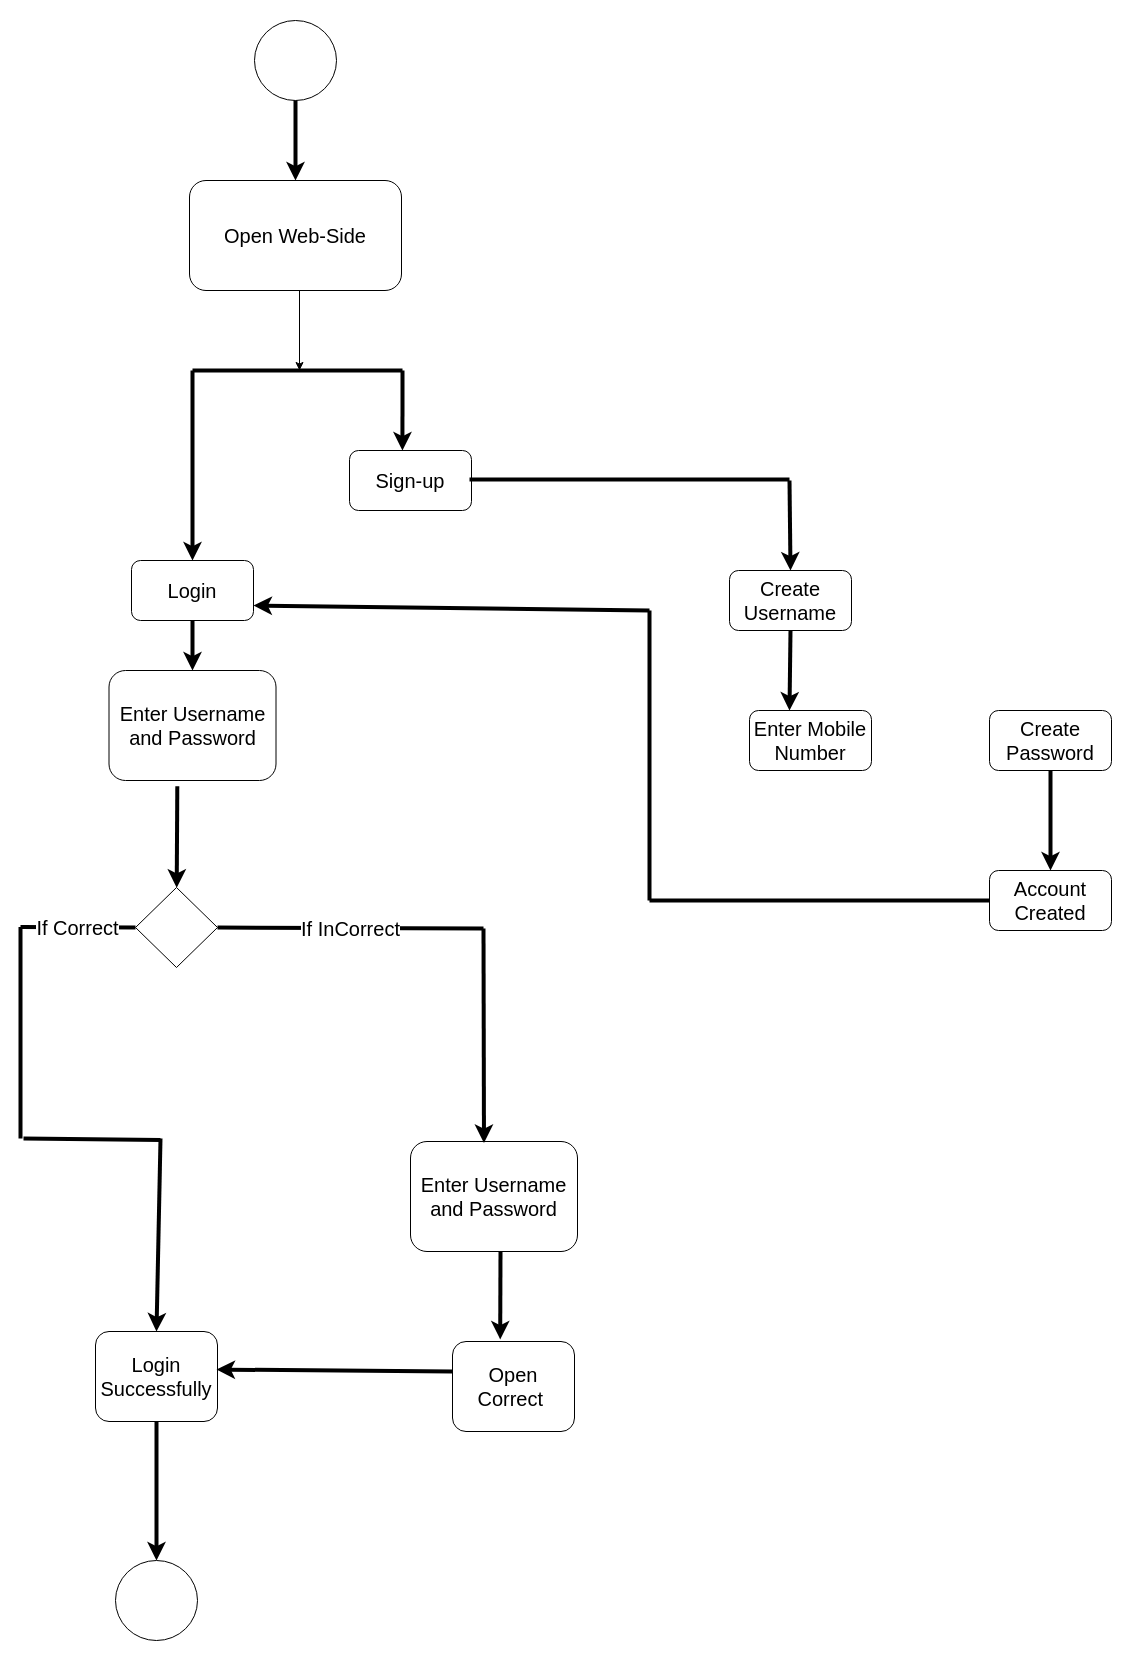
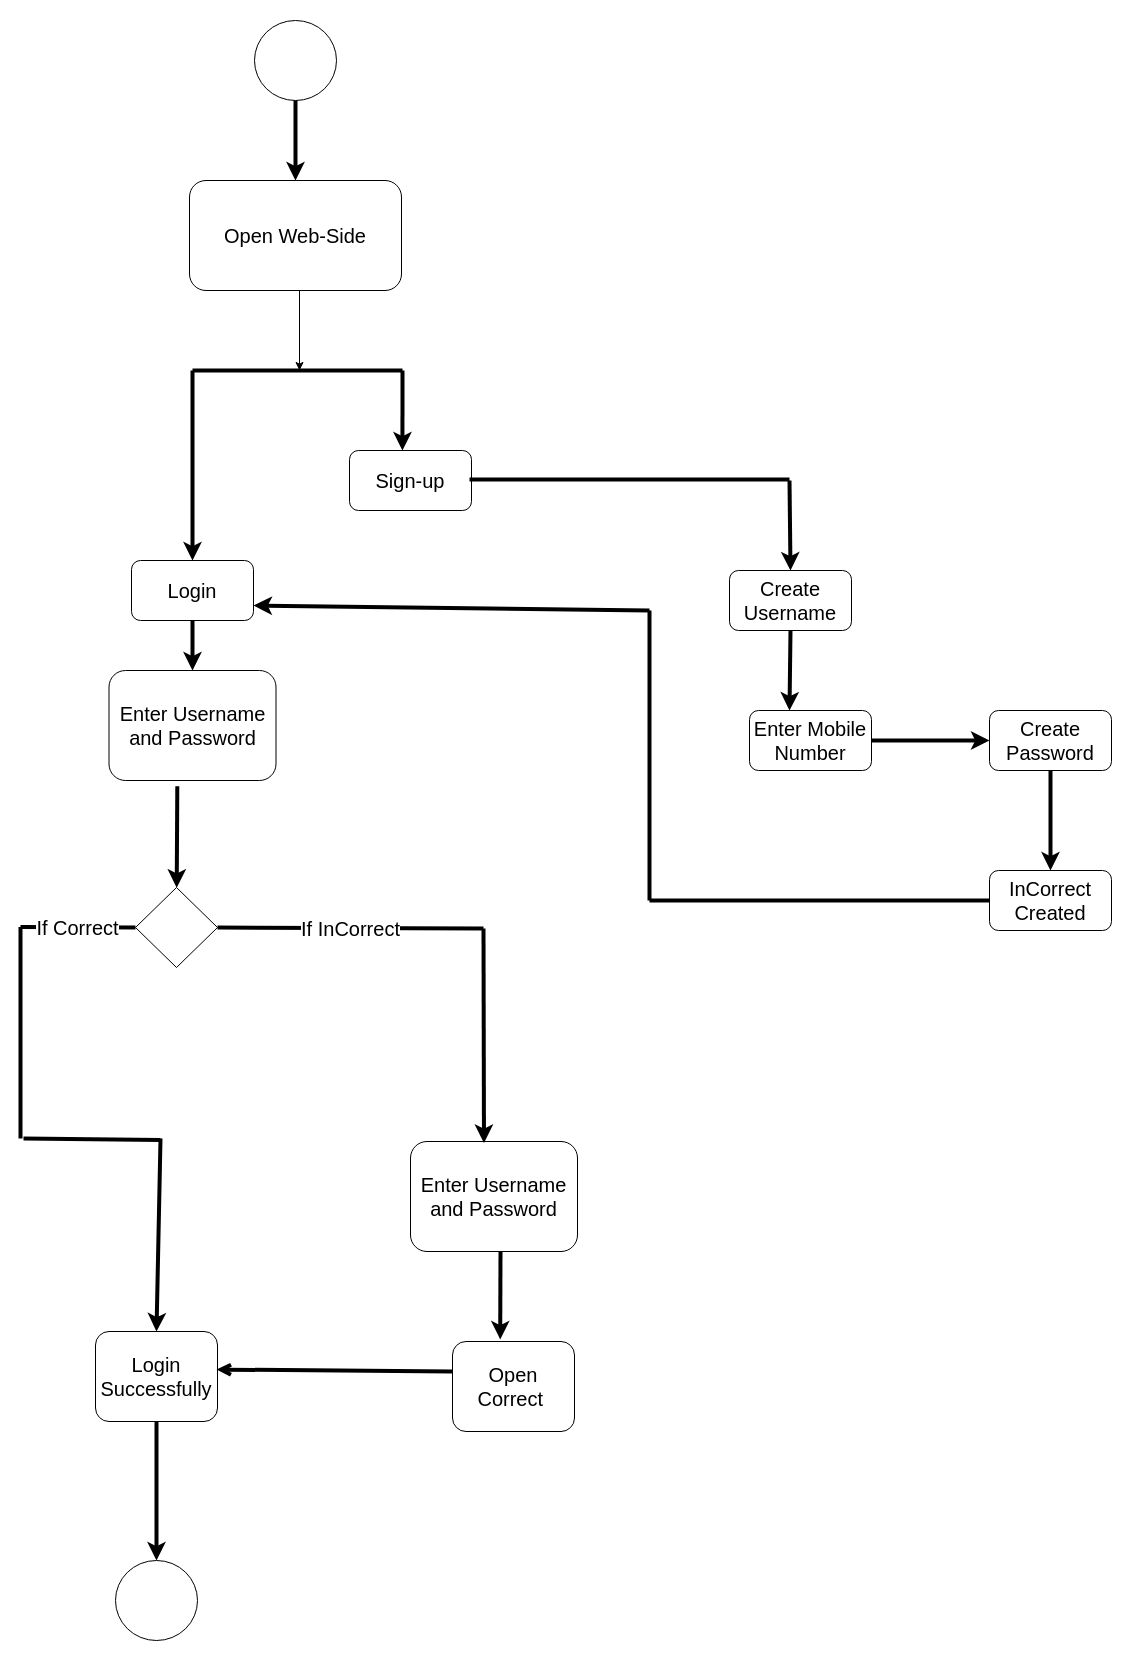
+ <mxCell id="34" value="" style="endArrow=classic;html=1;strokeWidth=4;fontSize=20;entryX=0;entryY=0.5;entryDx=0;entryDy=0;exitX=1;exitY=0.5;exitDx=0;exitDy=0;" parent="1" source="32" target="33" edge="1"><mxGeometry width="50" height="50" relative="1" as="geometry"><mxPoint x="609" y="990" as="sourcePoint" /><mxPoint x="659" y="940" as="targetPoint" /></mxGeometry></mxCell>
- <mxCell id="35" value="Account Created" style="rounded=1;whiteSpace=wrap;html=1;fontSize=20;" parent="1" vertex="1"><mxGeometry x="989" y="870" width="122" height="60" as="geometry" /></mxCell>
+ <mxCell id="35" value="InCorrect Created" style="rounded=1;whiteSpace=wrap;html=1;fontSize=20;" parent="1" vertex="1"><mxGeometry x="989" y="870" width="122" height="60" as="geometry" /></mxCell>
- <mxCell id="27" value="" style="endArrow=classic;html=1;strokeWidth=4;fontSize=20;exitX=0;exitY=0.333;exitDx=0;exitDy=0;exitPerimeter=0;entryX=0.992;entryY=0.423;entryDx=0;entryDy=0;entryPerimeter=0;" parent="1" source="25" edge="1" target="18"><mxGeometry width="50" height="50" relative="1" as="geometry"><mxPoint x="430" y="1361" as="sourcePoint" /><mxPoint x="210" y="1371" as="targetPoint" /></mxGeometry></mxCell>
+ <mxCell id="27" value="" style="endArrow=open;html=1;strokeWidth=4;fontSize=20;exitX=0;exitY=0.333;exitDx=0;exitDy=0;exitPerimeter=0;entryX=0.992;entryY=0.423;entryDx=0;entryDy=0;entryPerimeter=0;" parent="1" source="25" edge="1" target="18"><mxGeometry width="50" height="50" relative="1" as="geometry"><mxPoint x="430" y="1361" as="sourcePoint" /><mxPoint x="210" y="1371" as="targetPoint" /></mxGeometry></mxCell>
